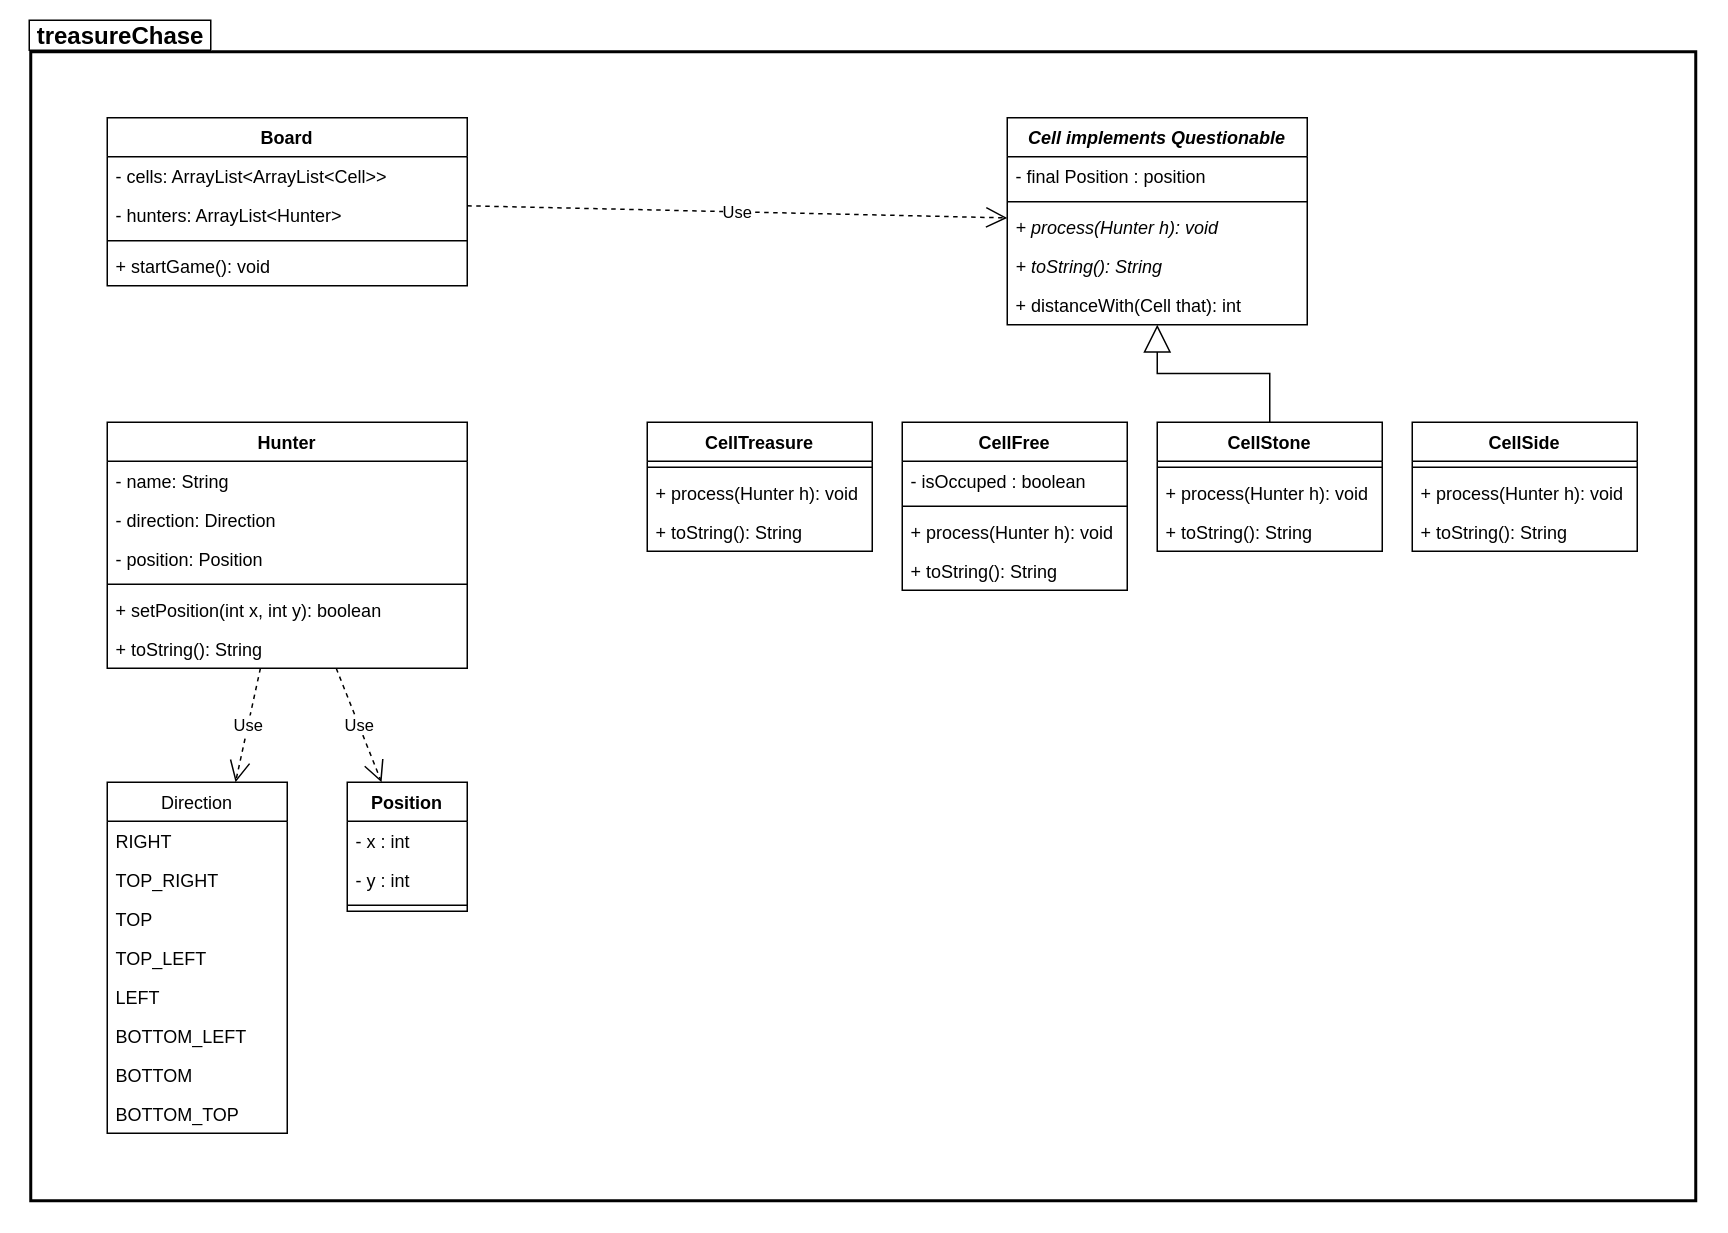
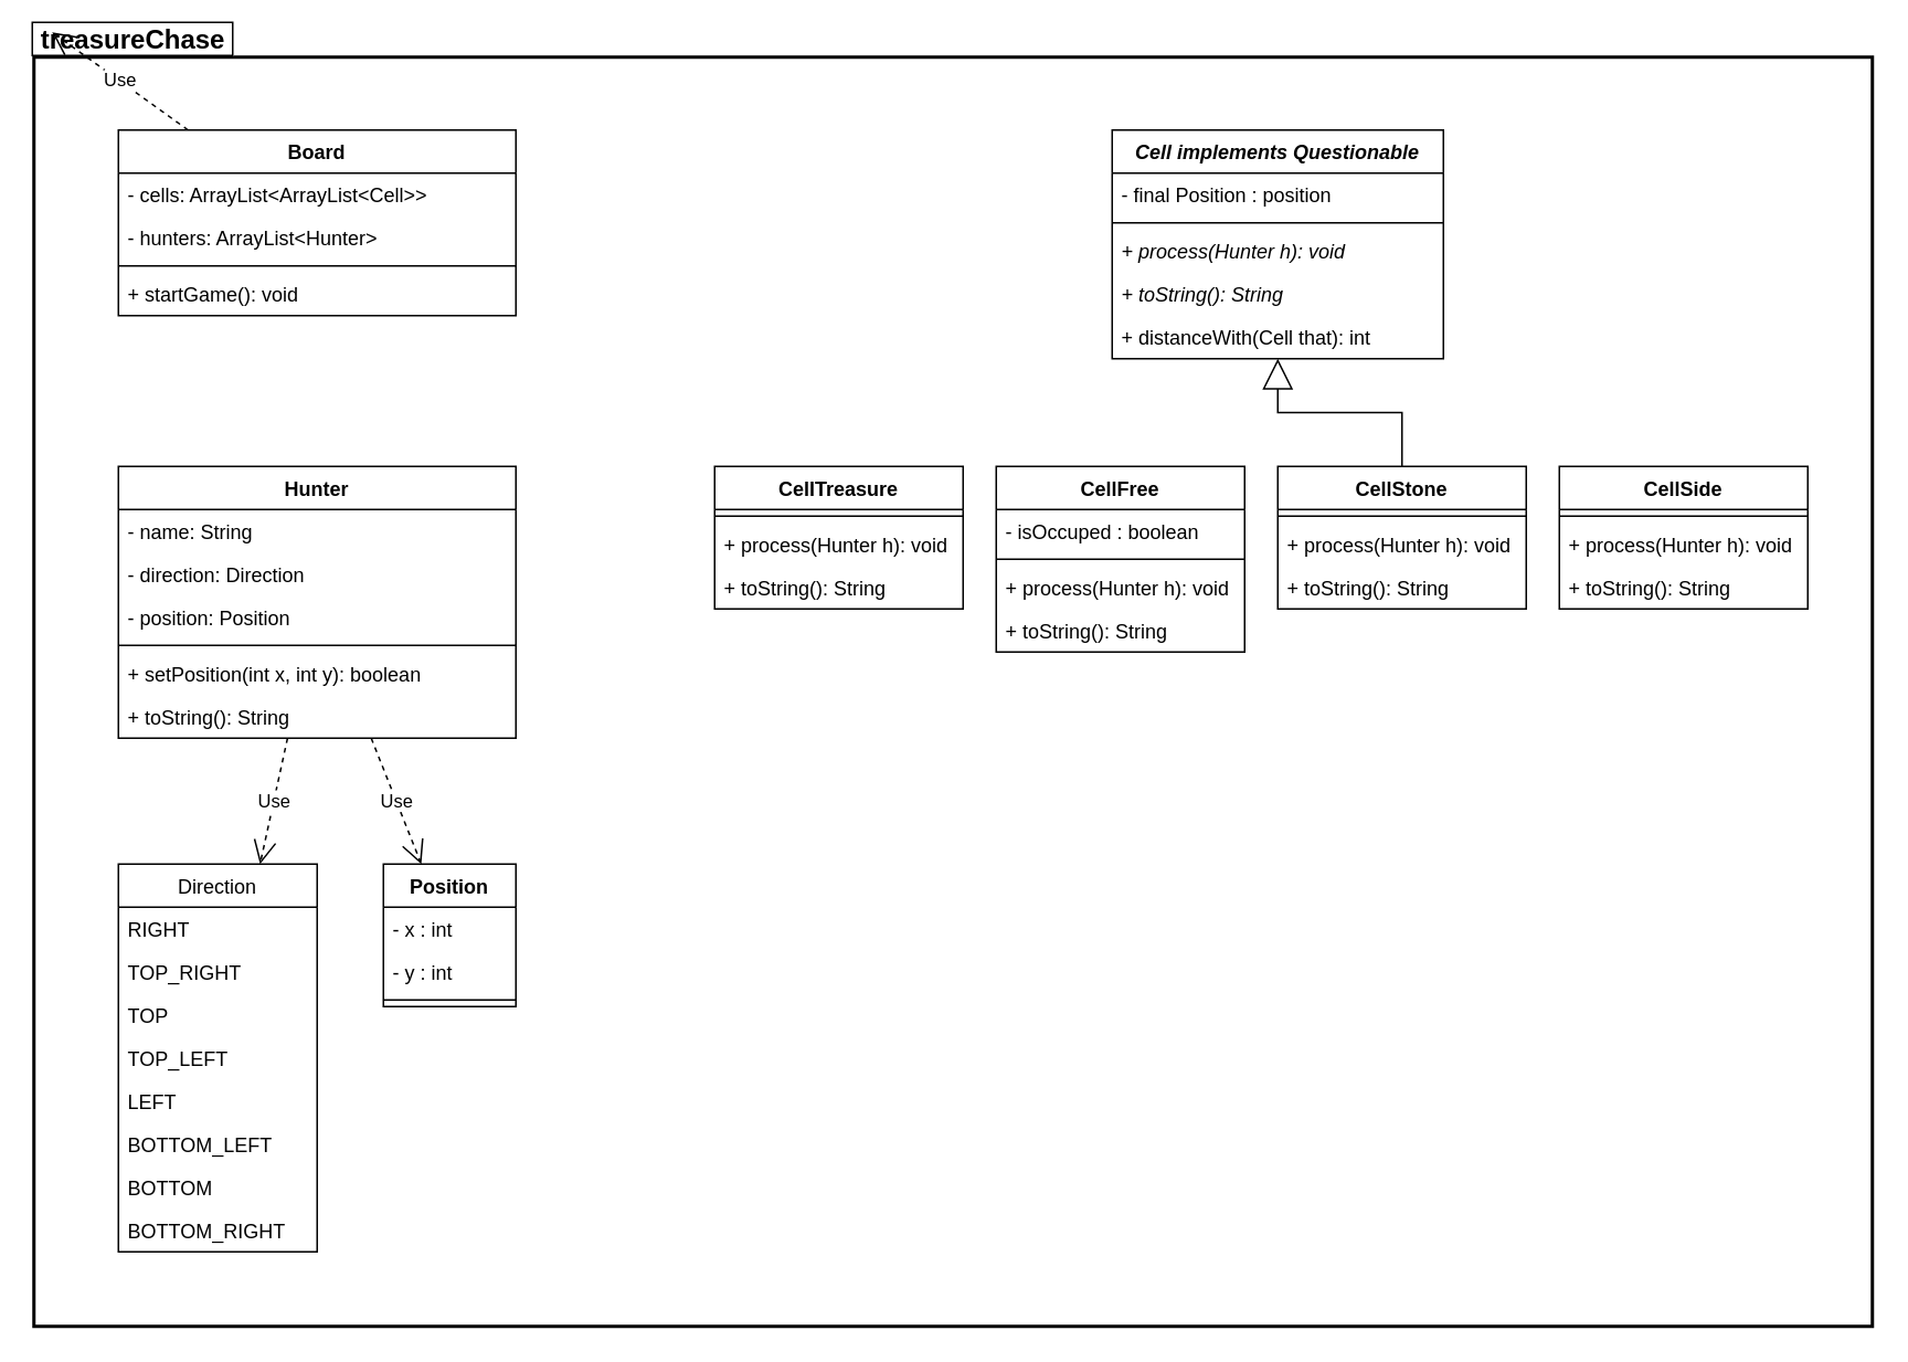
- <mxCell id="5" value="Use" style="endArrow=open;endSize=12;dashed=1;html=1;shadow=0;" parent="3" source="6" target="32" edge="1"><mxGeometry width="160" relative="1" as="geometry"><mxPoint x="491" y="411" as="sourcePoint" /><mxPoint x="651" y="411" as="targetPoint" /></mxGeometry></mxCell>
+ <mxCell id="5" value="Use" style="endArrow=open;endSize=12;dashed=1;html=1;shadow=0;" parent="3" source="6" target="2" edge="1"><mxGeometry width="160" relative="1" as="geometry"><mxPoint x="491" y="411" as="sourcePoint" /><mxPoint x="651" y="411" as="targetPoint" /></mxGeometry></mxCell>
- <mxCell id="19" value="BOTTOM_TOP" style="text;strokeColor=none;fillColor=none;align=left;verticalAlign=top;spacingLeft=4;spacingRight=4;overflow=hidden;rotatable=0;points=[[0,0.5],[1,0.5]];portConstraint=eastwest;shadow=0;" parent="11" vertex="1"><mxGeometry y="208" width="120" height="26" as="geometry" /></mxCell>
+ <mxCell id="19" value="BOTTOM_RIGHT" style="text;strokeColor=none;fillColor=none;align=left;verticalAlign=top;spacingLeft=4;spacingRight=4;overflow=hidden;rotatable=0;points=[[0,0.5],[1,0.5]];portConstraint=eastwest;shadow=0;" parent="11" vertex="1"><mxGeometry y="208" width="120" height="26" as="geometry" /></mxCell>
